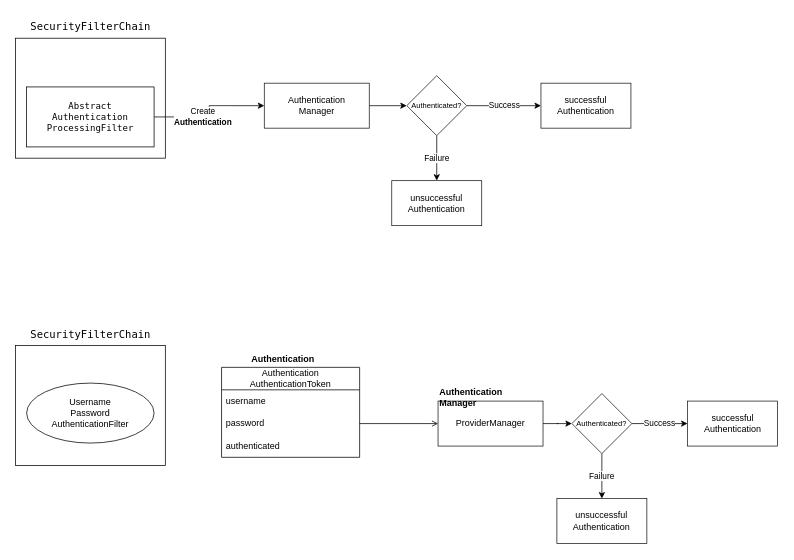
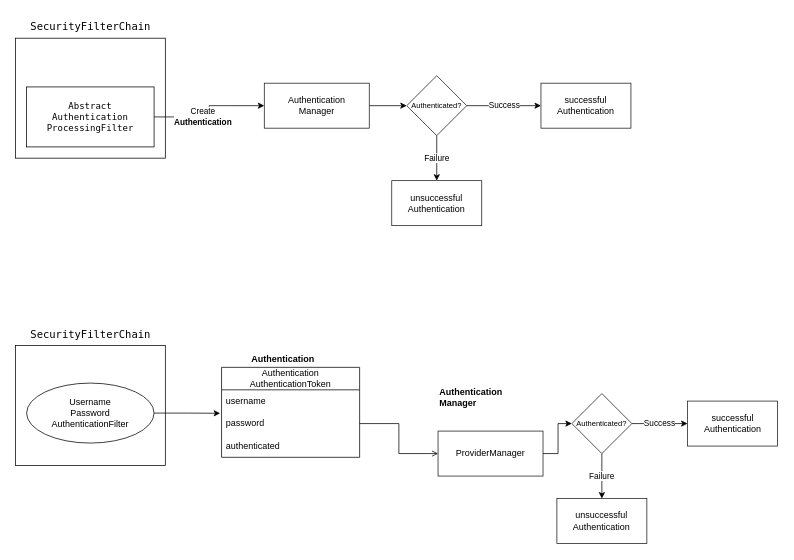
+ <mxCell id="16" style="edgeStyle=orthogonalEdgeStyle;rounded=0;orthogonalLoop=1;jettySize=auto;html=1;exitX=1;exitY=0.5;exitDx=0;exitDy=0;entryX=-0.01;entryY=0.043;entryDx=0;entryDy=0;entryPerimeter=0;" parent="1" source="17" edge="1" target="27"><mxGeometry relative="1" as="geometry"><mxPoint x="275" y="550" as="targetPoint" /></mxGeometry></mxCell>
- <mxCell id="19" value="ProviderManager" style="rounded=0;whiteSpace=wrap;html=1;opacity=90;" parent="1" vertex="1"><mxGeometry x="583.75" y="534" width="140" height="60" as="geometry" /></mxCell>
+ <mxCell id="19" value="ProviderManager" style="rounded=0;whiteSpace=wrap;html=1;opacity=90;" parent="1" vertex="1"><mxGeometry x="583.75" y="574" width="140" height="60" as="geometry" /></mxCell>
